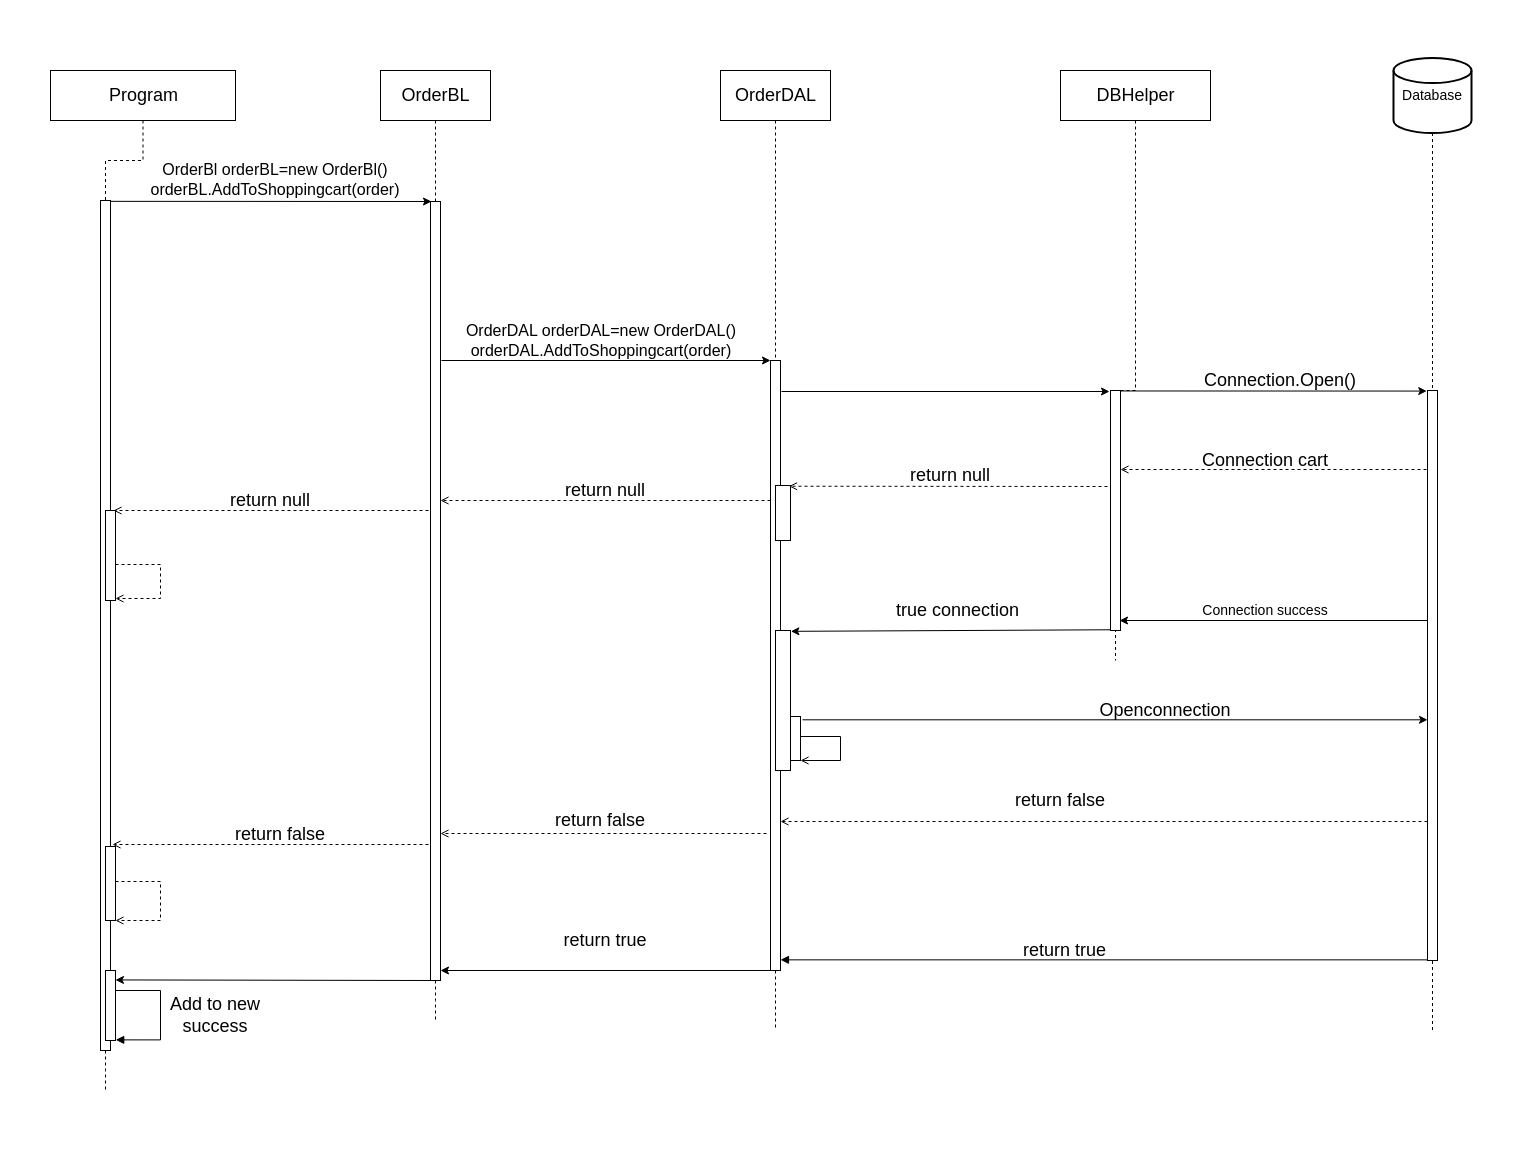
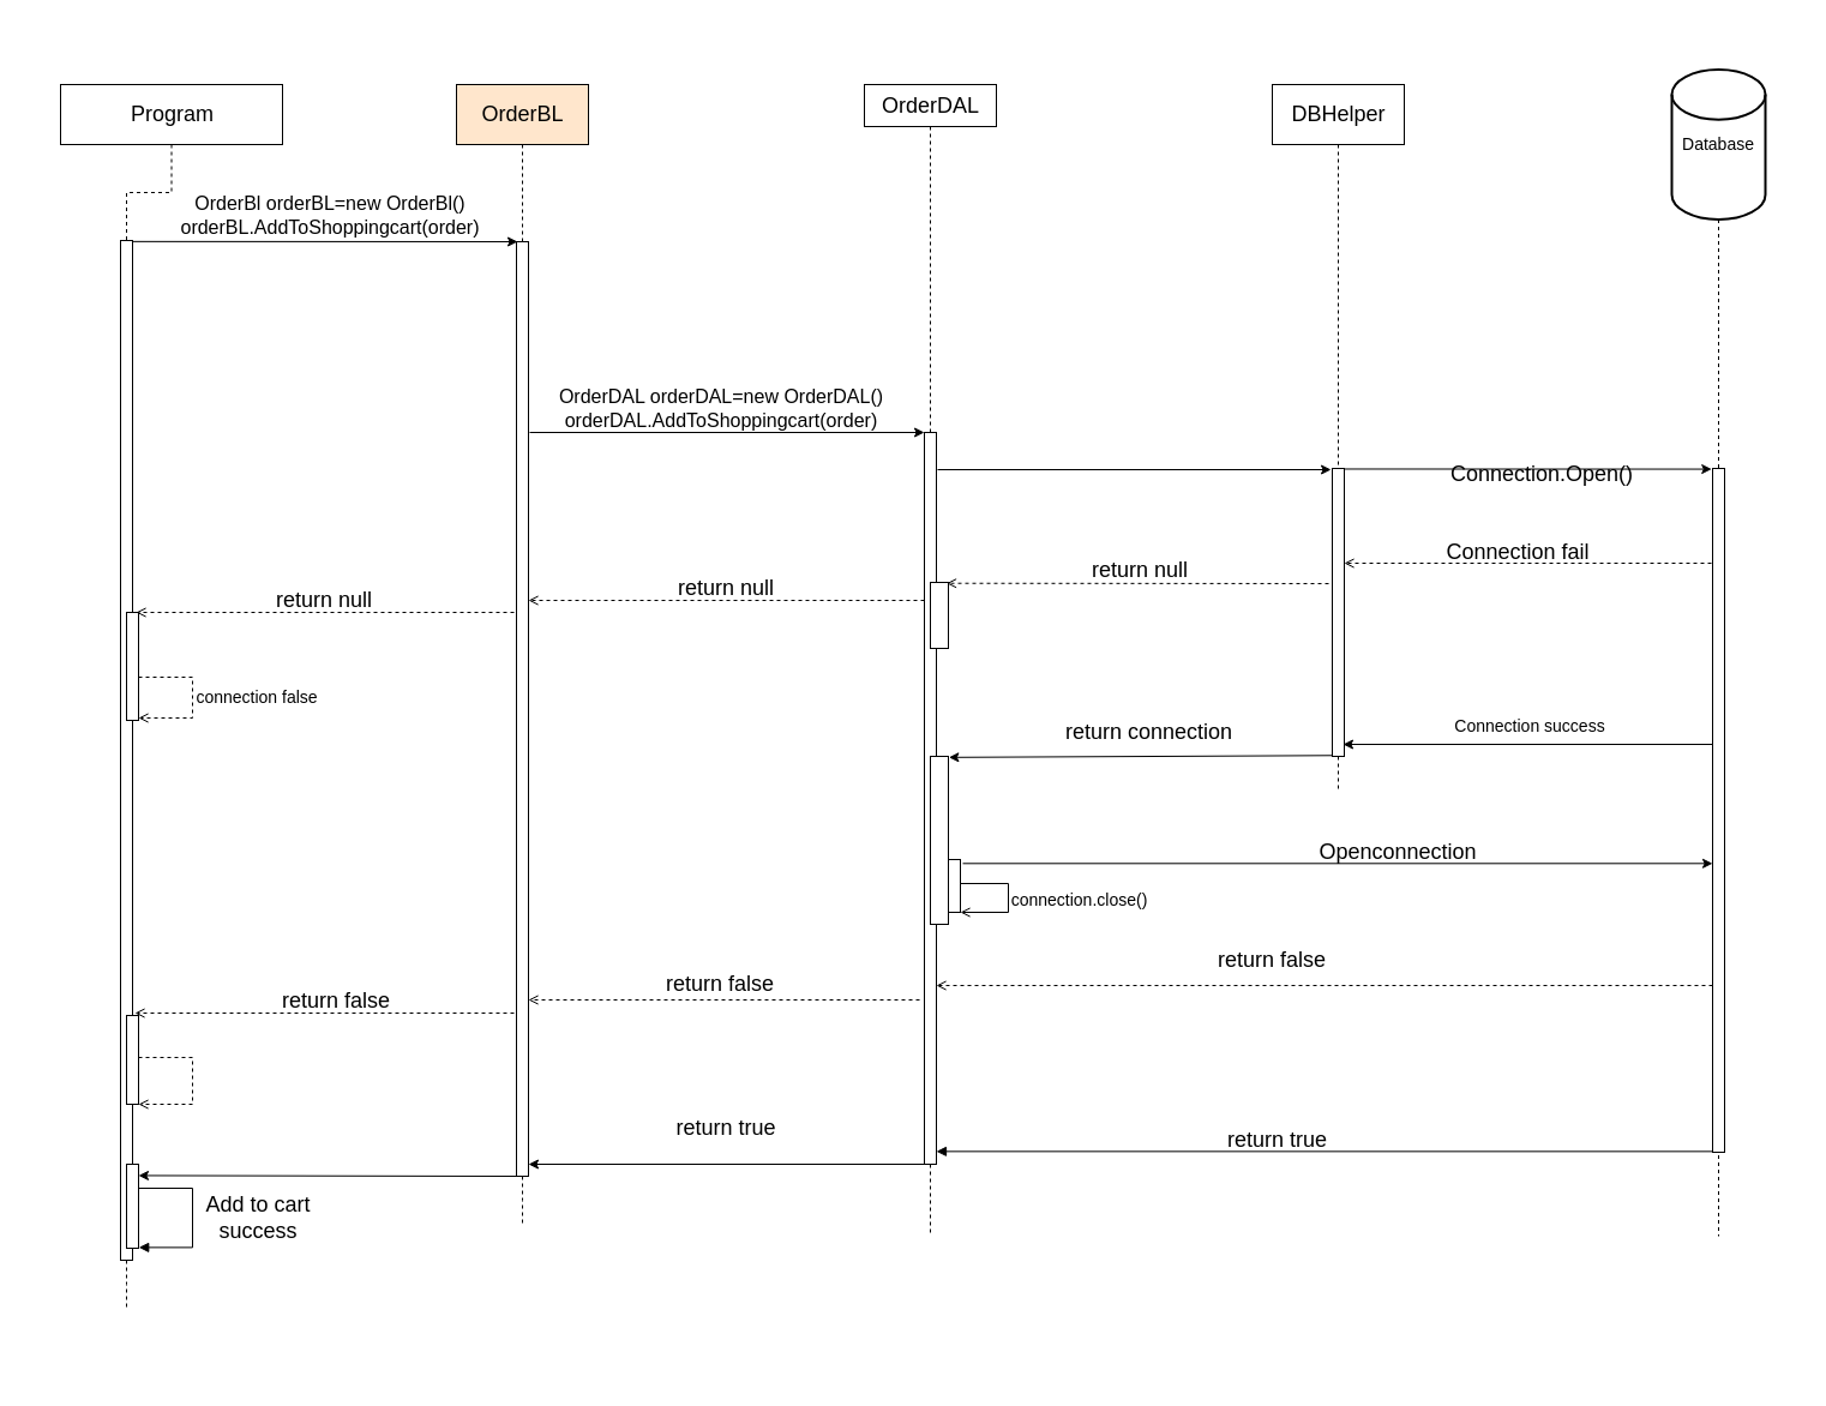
- <mxCell id="5" value="&lt;font style=&quot;font-size: 18px&quot;&gt;OrderBL&lt;/font&gt;" style="html=1;" parent="1" vertex="1"><mxGeometry x="380" y="70" width="110" height="50" as="geometry" /></mxCell>
+ <mxCell id="5" value="&lt;font style=&quot;font-size: 18px&quot;&gt;OrderBL&lt;/font&gt;" style="html=1;fillColor=#ffe6cc;" parent="1" vertex="1"><mxGeometry x="380" y="70" width="110" height="50" as="geometry" /></mxCell>
- <mxCell id="7" value="&lt;span style=&quot;font-size: 18px&quot;&gt;OrderDAL&lt;/span&gt;" style="html=1;" parent="1" vertex="1"><mxGeometry x="720" y="70" width="110" height="50" as="geometry" /></mxCell>
+ <mxCell id="7" value="&lt;span style=&quot;font-size: 18px&quot;&gt;OrderDAL&lt;/span&gt;" style="html=1;" parent="1" vertex="1"><mxGeometry x="720" y="70" width="110" height="35" as="geometry" /></mxCell>
- <mxCell id="17" value="&lt;font style=&quot;font-size: 18px&quot;&gt;DBHelper&lt;/font&gt;" style="html=1;" parent="1" vertex="1"><mxGeometry x="1060" y="70" width="150" height="50" as="geometry" /></mxCell>
+ <mxCell id="17" value="&lt;font style=&quot;font-size: 18px&quot;&gt;DBHelper&lt;/font&gt;" style="html=1;" parent="1" vertex="1"><mxGeometry x="1060" y="70" width="110" height="50" as="geometry" /></mxCell>
- <mxCell id="24" value="&lt;font style=&quot;font-size: 14px&quot;&gt;Database&lt;/font&gt;" style="strokeWidth=2;html=1;shape=mxgraph.flowchart.database;whiteSpace=wrap;" parent="1" vertex="1"><mxGeometry x="1393" y="57.5" width="78" height="75" as="geometry" /></mxCell>
+ <mxCell id="24" value="&lt;font style=&quot;font-size: 14px&quot;&gt;Database&lt;/font&gt;" style="strokeWidth=2;html=1;shape=mxgraph.flowchart.database;whiteSpace=wrap;" parent="1" vertex="1"><mxGeometry x="1393" y="57.5" width="78" height="125" as="geometry" /></mxCell>
- <mxCell id="27" value="&lt;font style=&quot;font-size: 18px&quot;&gt;Connection.Open()&lt;/font&gt;" style="text;html=1;strokeColor=none;fillColor=none;align=center;verticalAlign=middle;whiteSpace=wrap;rounded=0;" parent="1" vertex="1"><mxGeometry x="1200" y="370" width="160" height="20" as="geometry" /></mxCell>
+ <mxCell id="27" value="&lt;font style=&quot;font-size: 18px&quot;&gt;Connection.Open()&lt;/font&gt;" style="text;html=1;strokeColor=none;fillColor=none;align=center;verticalAlign=middle;whiteSpace=wrap;rounded=0;" parent="1" vertex="1"><mxGeometry x="1205" y="385" width="160" height="20" as="geometry" /></mxCell>
- <mxCell id="29" value="&lt;font style=&quot;font-size: 18px&quot;&gt;Connection cart&lt;/font&gt;" style="text;html=1;strokeColor=none;fillColor=none;align=center;verticalAlign=middle;whiteSpace=wrap;rounded=0;" parent="1" vertex="1"><mxGeometry x="1170" y="450" width="190" height="20" as="geometry" /></mxCell>
+ <mxCell id="29" value="&lt;font style=&quot;font-size: 18px&quot;&gt;Connection fail&lt;/font&gt;" style="text;html=1;strokeColor=none;fillColor=none;align=center;verticalAlign=middle;whiteSpace=wrap;rounded=0;" parent="1" vertex="1"><mxGeometry x="1170" y="450" width="190" height="20" as="geometry" /></mxCell>
+ <mxCell id="39" value="&lt;font style=&quot;font-size: 14px&quot;&gt;connection false&lt;/font&gt;" style="text;html=1;strokeColor=none;fillColor=none;align=center;verticalAlign=middle;whiteSpace=wrap;rounded=0;" parent="1" vertex="1"><mxGeometry x="159" y="571" width="110" height="20" as="geometry" /></mxCell>
- <mxCell id="65" value="&lt;font style=&quot;font-size: 18px&quot;&gt;true connection&lt;/font&gt;" style="text;html=1;strokeColor=none;fillColor=none;align=center;verticalAlign=middle;whiteSpace=wrap;rounded=0;" parent="1" vertex="1"><mxGeometry x="880.5" y="600" width="153" height="20" as="geometry" /></mxCell>
+ <mxCell id="65" value="&lt;font style=&quot;font-size: 18px&quot;&gt;return connection&lt;/font&gt;" style="text;html=1;strokeColor=none;fillColor=none;align=center;verticalAlign=middle;whiteSpace=wrap;rounded=0;" parent="1" vertex="1"><mxGeometry x="880.5" y="600" width="153" height="20" as="geometry" /></mxCell>
- <mxCell id="41" value="&lt;font style=&quot;font-size: 14px&quot;&gt;Connection success&lt;/font&gt;" style="text;html=1;strokeColor=none;fillColor=none;align=center;verticalAlign=middle;whiteSpace=wrap;rounded=0;" parent="1" vertex="1"><mxGeometry x="1180" y="600" width="170" height="20" as="geometry" /></mxCell>
+ <mxCell id="41" value="&lt;font style=&quot;font-size: 14px&quot;&gt;Connection success&lt;/font&gt;" style="text;html=1;strokeColor=none;fillColor=none;align=center;verticalAlign=middle;whiteSpace=wrap;rounded=0;" parent="1" vertex="1"><mxGeometry x="1190" y="595" width="170" height="20" as="geometry" /></mxCell>
+ <mxCell id="48" value="&lt;font style=&quot;font-size: 14px&quot;&gt;connection.close()&lt;/font&gt;" style="text;html=1;strokeColor=none;fillColor=none;align=center;verticalAlign=middle;whiteSpace=wrap;rounded=0;" parent="1" vertex="1"><mxGeometry x="842" y="740" width="115" height="20" as="geometry" /></mxCell>
- <mxCell id="64" value="&lt;font style=&quot;font-size: 18px&quot;&gt;Add to new success&lt;/font&gt;" style="text;html=1;strokeColor=none;fillColor=none;align=center;verticalAlign=middle;whiteSpace=wrap;rounded=0;" parent="1" vertex="1"><mxGeometry x="155" y="1000" width="120" height="30" as="geometry" /></mxCell>
+ <mxCell id="64" value="&lt;font style=&quot;font-size: 18px&quot;&gt;Add to cart success&lt;/font&gt;" style="text;html=1;strokeColor=none;fillColor=none;align=center;verticalAlign=middle;whiteSpace=wrap;rounded=0;" parent="1" vertex="1"><mxGeometry x="155" y="1000" width="120" height="30" as="geometry" /></mxCell>
